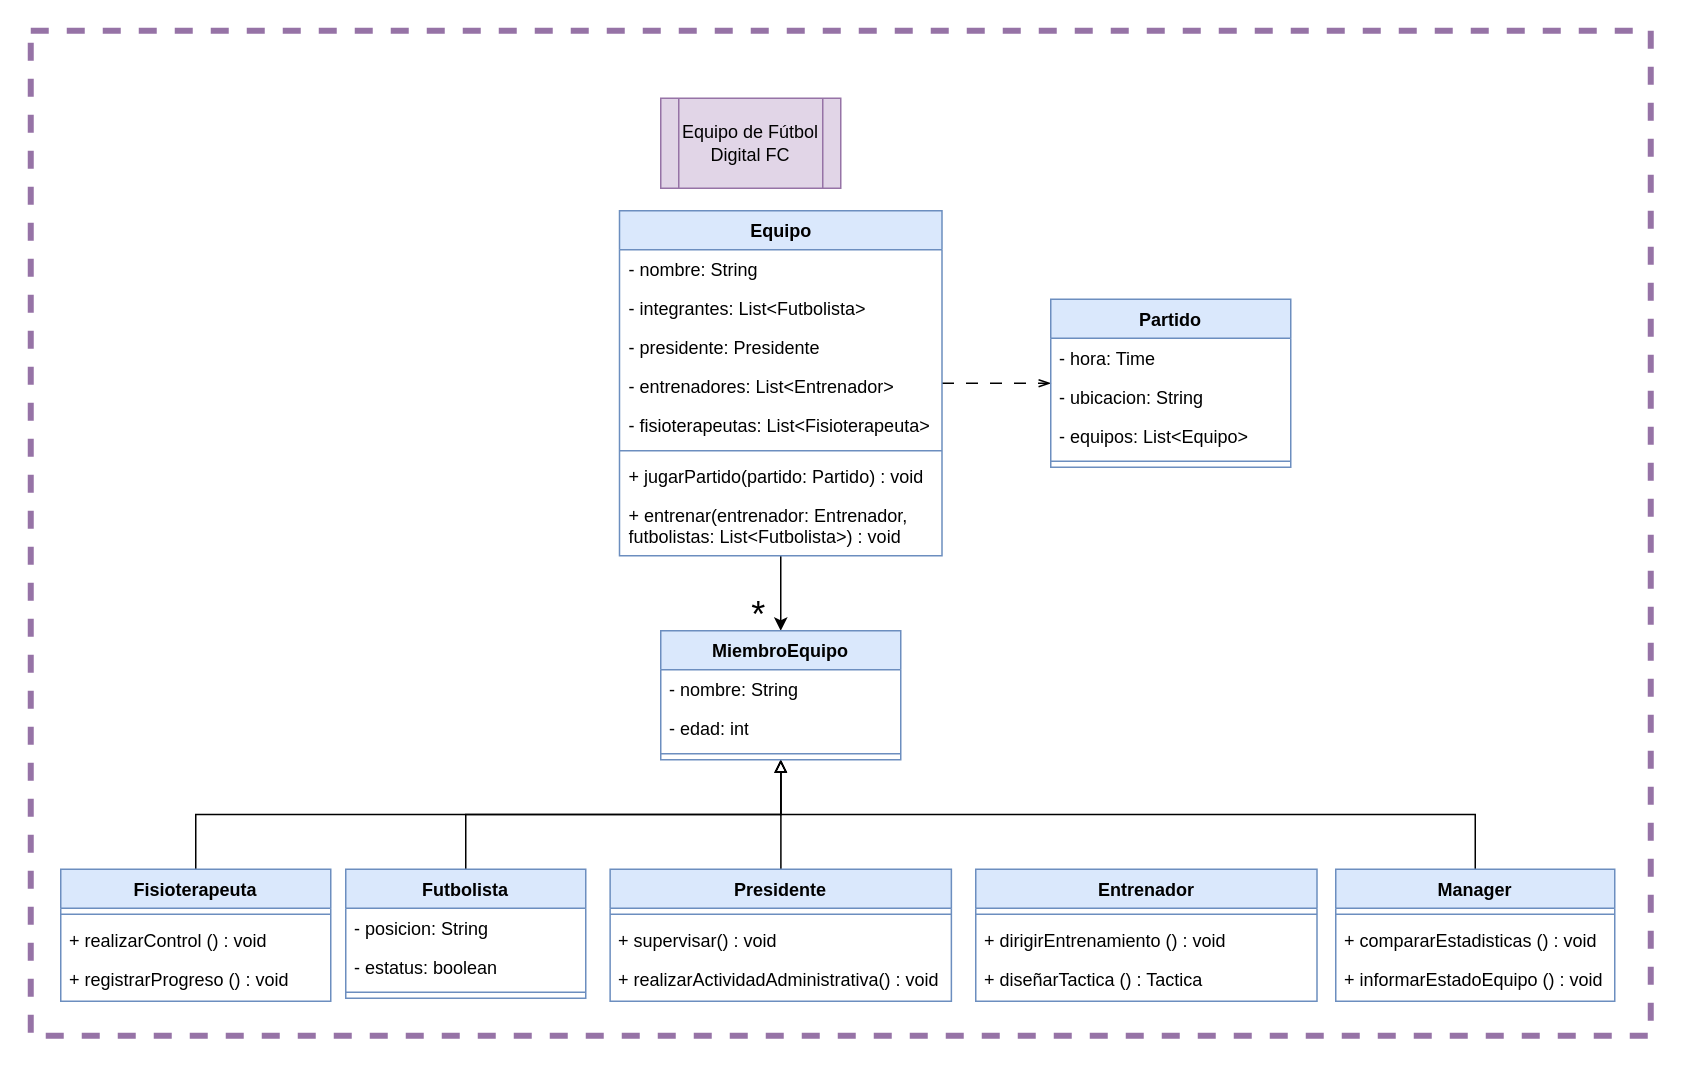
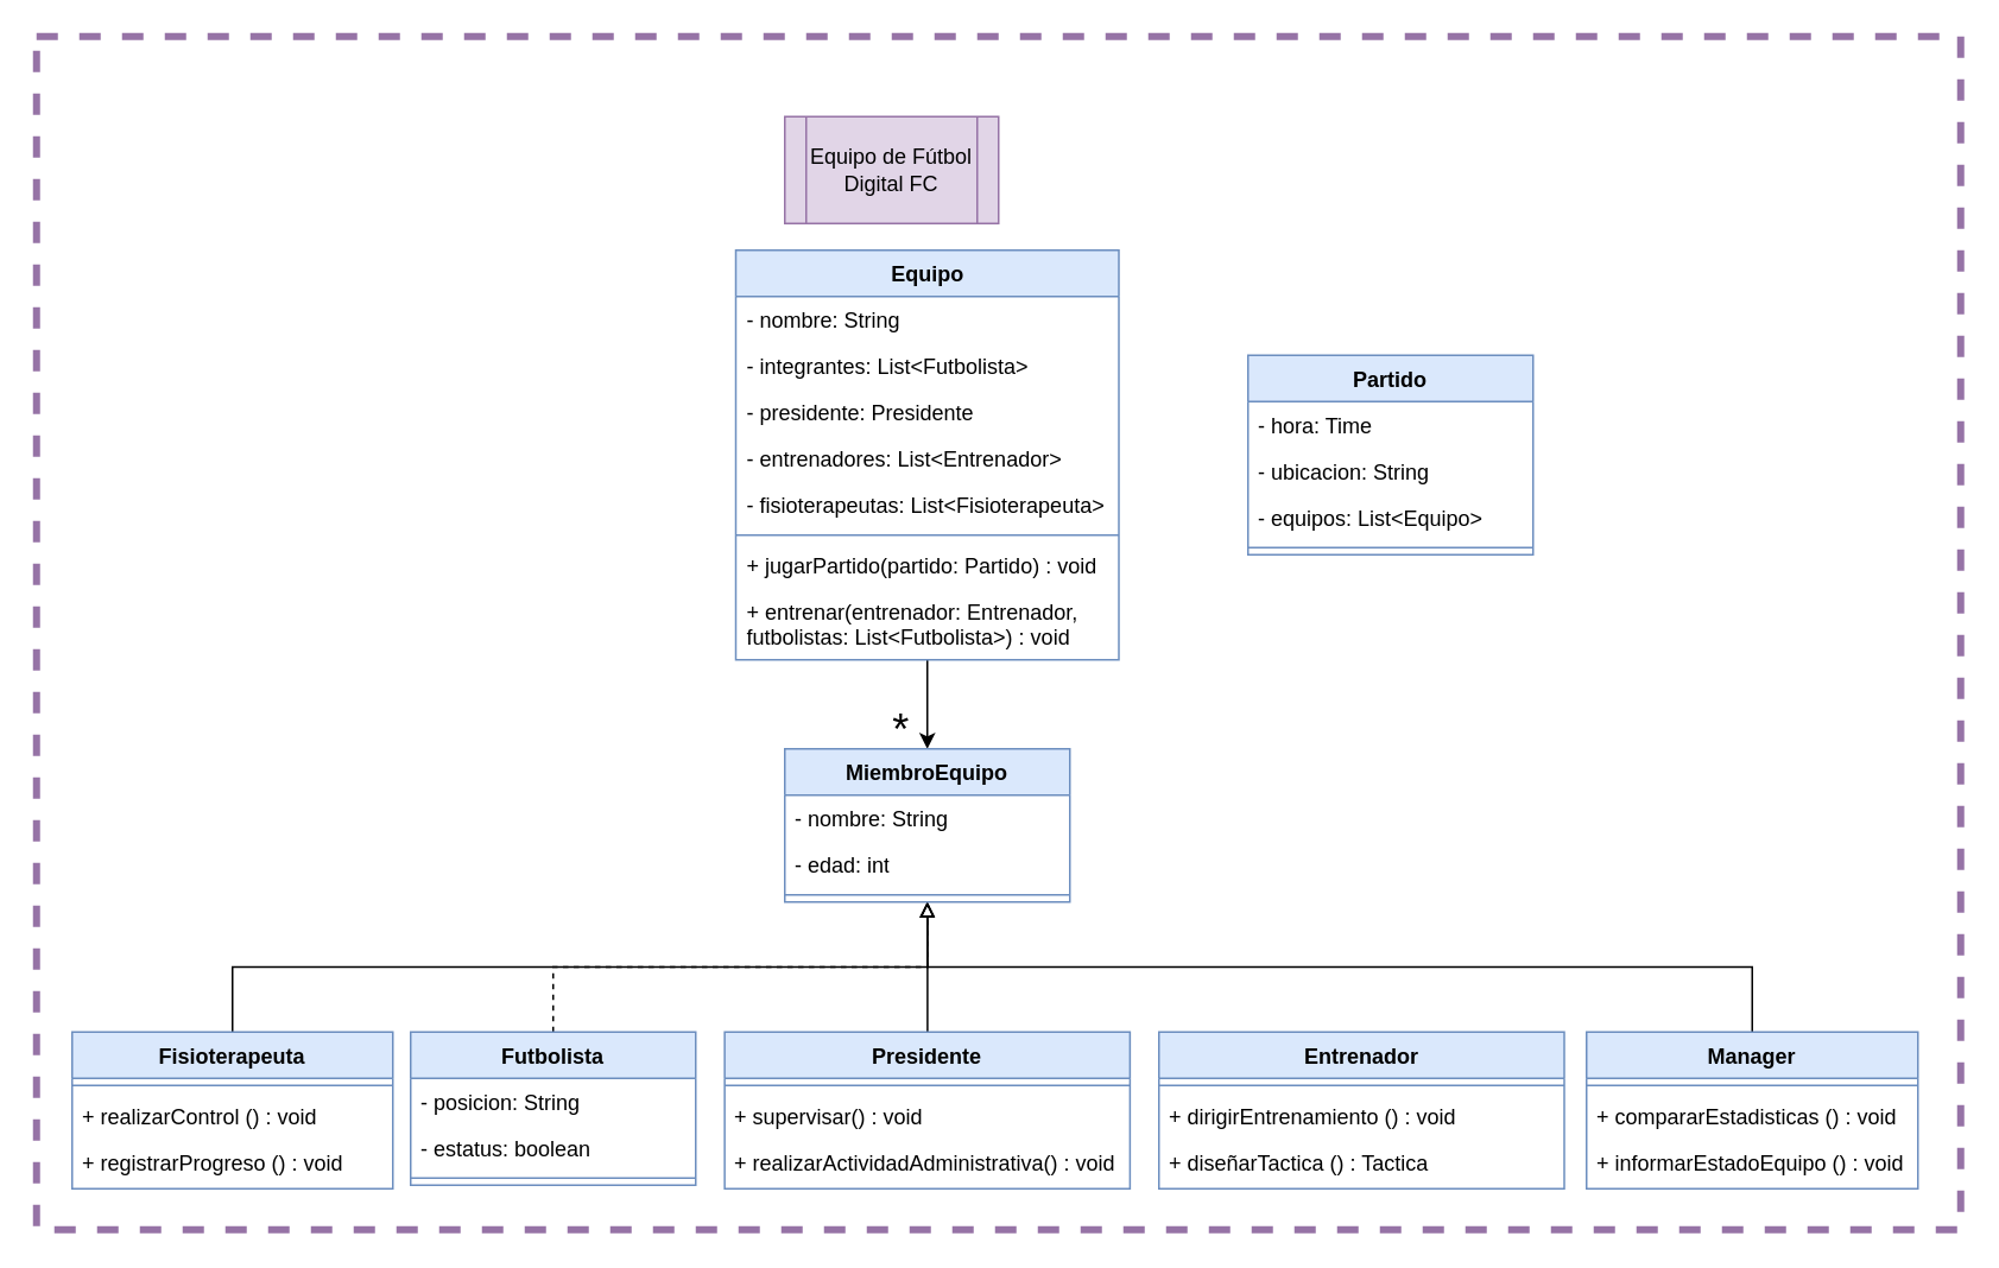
- <mxCell id="3" style="edgeStyle=orthogonalEdgeStyle;rounded=0;orthogonalLoop=1;jettySize=auto;html=1;endArrow=openThin;endFill=0;dashed=1;dashPattern=8 8;" edge="1" parent="1" source="5" target="14"><mxGeometry relative="1" as="geometry" /></mxCell>
- <mxCell id="19" style="edgeStyle=orthogonalEdgeStyle;rounded=0;orthogonalLoop=1;jettySize=auto;html=1;exitX=0.5;exitY=0;exitDx=0;exitDy=0;endArrow=block;endFill=0;" edge="1" parent="1" source="20" target="43"><mxGeometry relative="1" as="geometry" /></mxCell>
+ <mxCell id="19" style="edgeStyle=orthogonalEdgeStyle;rounded=0;orthogonalLoop=1;jettySize=auto;html=1;exitX=0.5;exitY=0;exitDx=0;exitDy=0;endArrow=block;endFill=0;dashed=1;" edge="1" parent="1" source="20" target="43"><mxGeometry relative="1" as="geometry" /></mxCell>
